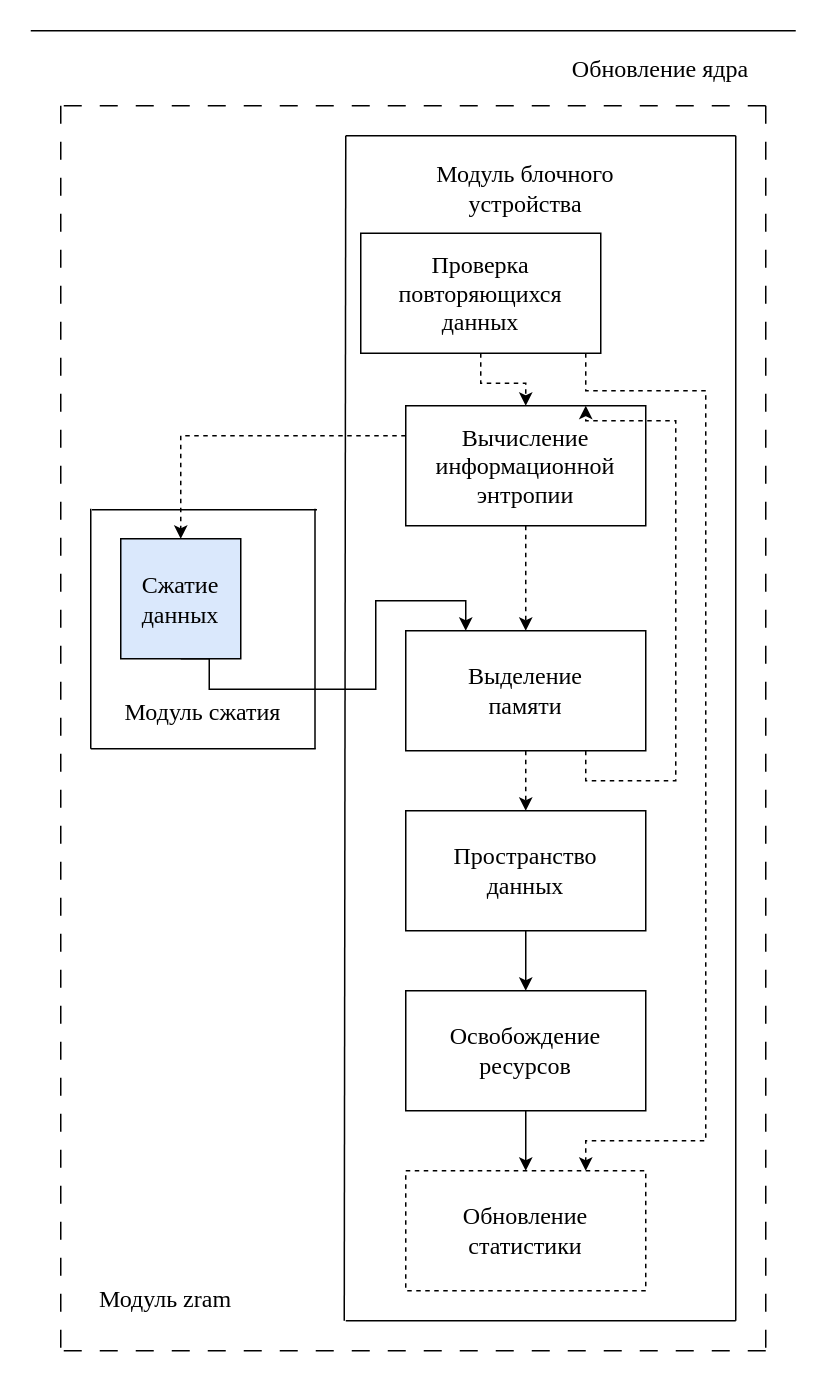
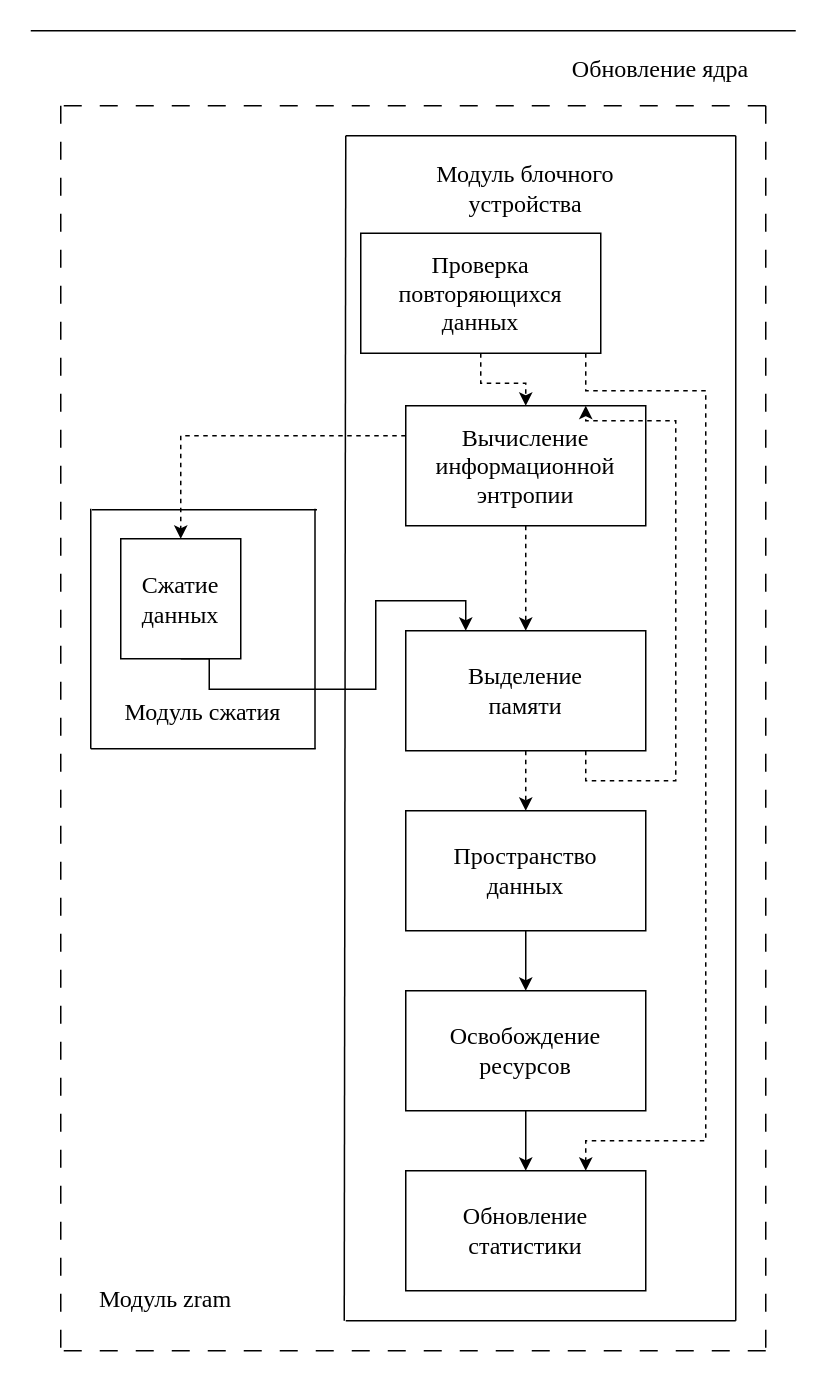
- <mxCell id="21" value="Сжатие данных" style="rounded=0;whiteSpace=wrap;html=1;fontFamily=Times New Roman;fontSize=16;fillColor=#dae8fc;" vertex="1" parent="1"><mxGeometry x="80" y="358.67" width="80" height="80" as="geometry" /></mxCell>
+ <mxCell id="21" value="Сжатие данных" style="rounded=0;whiteSpace=wrap;html=1;fontFamily=Times New Roman;fontSize=16;" vertex="1" parent="1"><mxGeometry x="80" y="358.67" width="80" height="80" as="geometry" /></mxCell>
- <mxCell id="24" value="Обновление статистики" style="rounded=0;whiteSpace=wrap;html=1;fontFamily=Times New Roman;fontSize=16;dashed=1;" vertex="1" parent="1"><mxGeometry x="270" y="780" width="160" height="80" as="geometry" /></mxCell>
+ <mxCell id="24" value="Обновление статистики" style="rounded=0;whiteSpace=wrap;html=1;fontFamily=Times New Roman;fontSize=16;" vertex="1" parent="1"><mxGeometry x="270" y="780" width="160" height="80" as="geometry" /></mxCell>
